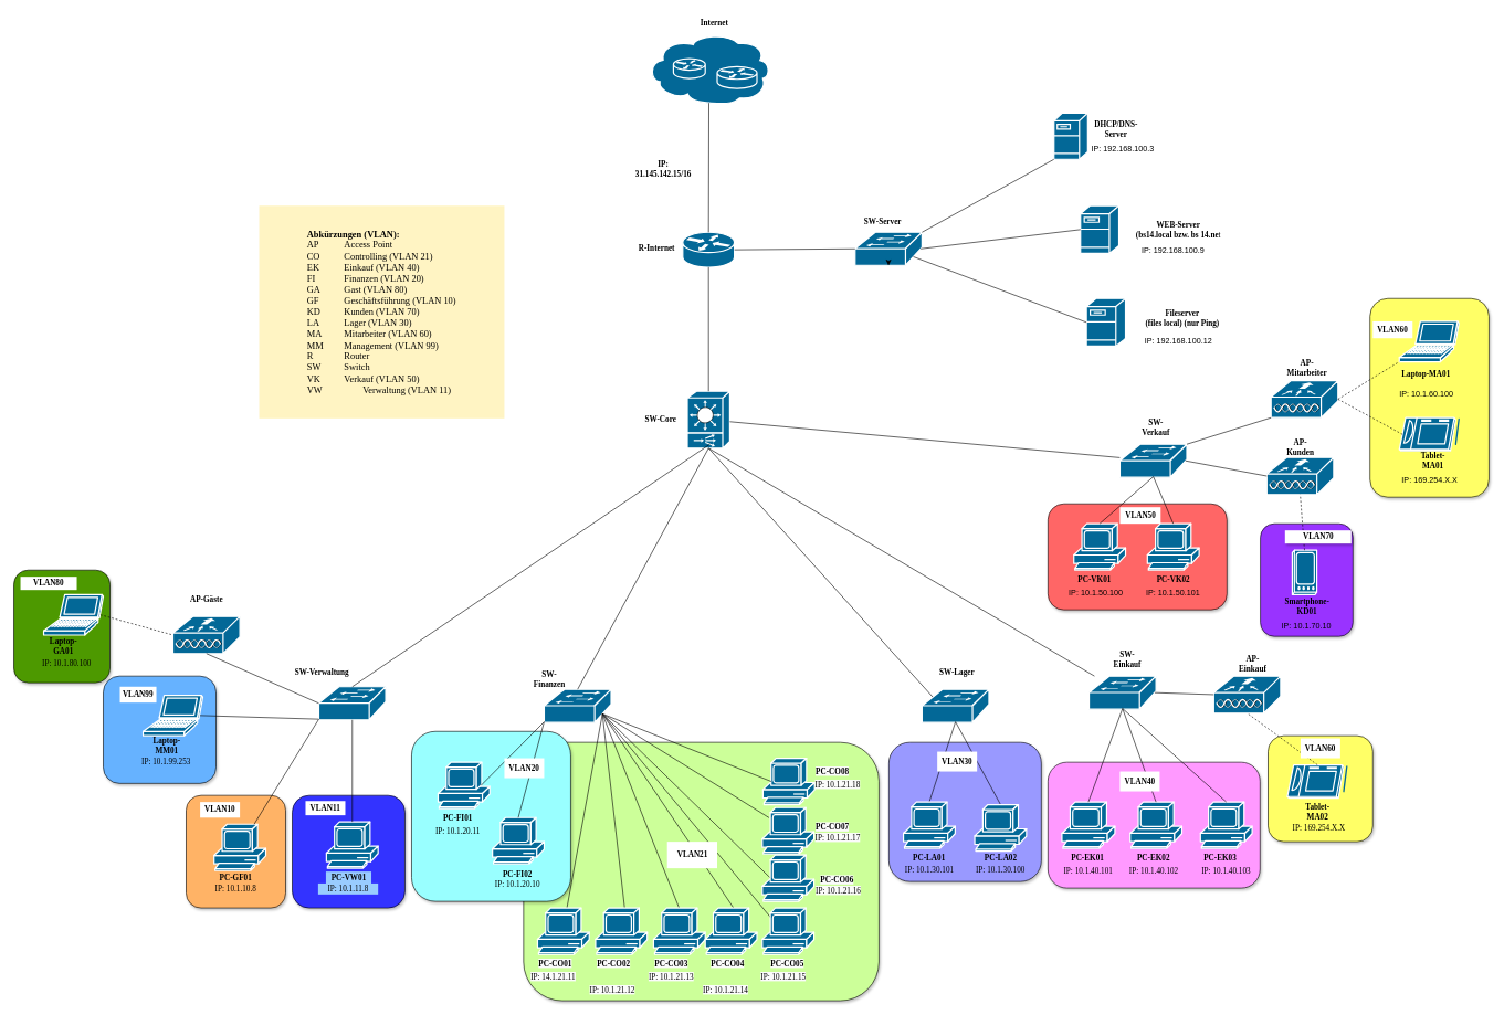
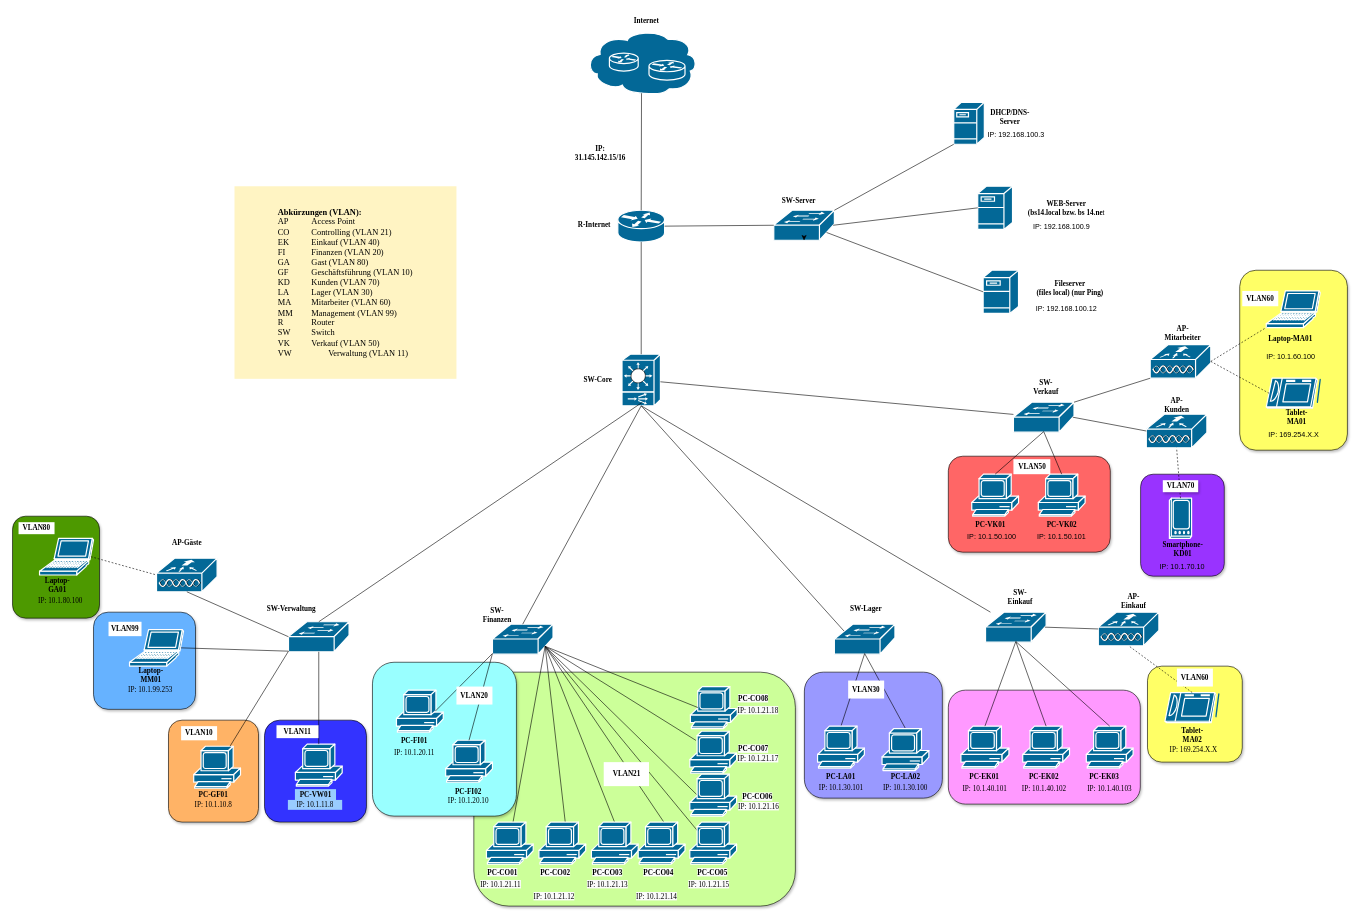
- <mxCell id="154" value="&lt;b&gt;VLAN70&lt;/b&gt;" style="text;html=1;strokeColor=none;fillColor=#FFFFFF;align=center;verticalAlign=middle;whiteSpace=wrap;rounded=0;shadow=1;fontFamily=Verdana;fontSize=12;" parent="1" vertex="1"><mxGeometry x="1937.5" y="800" width="100" height="20" as="geometry" /></mxCell>
+ <mxCell id="154" value="&lt;b&gt;VLAN70&lt;/b&gt;" style="text;html=1;strokeColor=none;fillColor=#FFFFFF;align=center;verticalAlign=middle;whiteSpace=wrap;rounded=0;shadow=1;fontFamily=Verdana;fontSize=12;" parent="1" vertex="1"><mxGeometry x="1937.5" y="800" width="59" height="20" as="geometry" /></mxCell>
- <mxCell id="150" value="&lt;b&gt;&lt;font style=&quot;font-size: 12px;&quot;&gt;VLAN80&lt;/font&gt;&lt;/b&gt;" style="text;html=1;strokeColor=none;fillColor=#FFFFFF;align=center;verticalAlign=middle;whiteSpace=wrap;rounded=0;shadow=0;fontFamily=Verdana;fontSize=14;" parent="1" vertex="1"><mxGeometry x="30" y="870" width="85" height="20" as="geometry" /></mxCell>
+ <mxCell id="150" value="&lt;b&gt;&lt;font style=&quot;font-size: 12px;&quot;&gt;VLAN80&lt;/font&gt;&lt;/b&gt;" style="text;html=1;strokeColor=none;fillColor=#FFFFFF;align=center;verticalAlign=middle;whiteSpace=wrap;rounded=0;shadow=0;fontFamily=Verdana;fontSize=14;" parent="1" vertex="1"><mxGeometry x="30" y="870" width="60" height="20" as="geometry" /></mxCell>
- <mxCell id="146" value="&lt;b&gt;VLAN40&lt;/b&gt;" style="text;html=1;strokeColor=none;fillColor=#FFFFFF;align=center;verticalAlign=middle;whiteSpace=wrap;rounded=0;fontFamily=Verdana;" parent="1" vertex="1"><mxGeometry x="1688.5" y="1164" width="60" height="30" as="geometry" /></mxCell>
- <mxCell id="143" value="&lt;b&gt;VLAN11&lt;/b&gt;" style="text;html=1;strokeColor=none;fillColor=#FFFFFF;align=center;verticalAlign=middle;whiteSpace=wrap;rounded=0;fontFamily=Verdana;" parent="1" vertex="1"><mxGeometry x="460" y="1208.5" width="60" height="21.5" as="geometry" /></mxCell>
+ <mxCell id="143" value="&lt;b&gt;VLAN11&lt;/b&gt;" style="text;html=1;strokeColor=none;fillColor=#FFFFFF;align=center;verticalAlign=middle;whiteSpace=wrap;rounded=0;fontFamily=Verdana;" parent="1" vertex="1"><mxGeometry x="460" y="1208.5" width="70" height="21.5" as="geometry" /></mxCell>
- <mxCell id="161" value="&lt;span style=&quot;color: rgb(0, 0, 0); font-family: Verdana; font-size: 12px; font-style: normal; font-variant-ligatures: normal; font-variant-caps: normal; font-weight: 400; letter-spacing: normal; orphans: 2; text-align: center; text-indent: 0px; text-transform: none; widows: 2; word-spacing: 0px; -webkit-text-stroke-width: 0px; background-color: rgb(251, 251, 251); text-decoration-thickness: initial; text-decoration-style: initial; text-decoration-color: initial; float: none; display: inline !important;&quot;&gt;IP:&amp;nbsp;14.1.21.11&lt;/span&gt;" style="text;whiteSpace=wrap;html=1;fontSize=12;fontFamily=Verdana;fillColor=none;" parent="1" vertex="1"><mxGeometry x="798" y="1460" width="81" height="30" as="geometry" /></mxCell>
+ <mxCell id="161" value="&lt;span style=&quot;color: rgb(0, 0, 0); font-family: Verdana; font-size: 12px; font-style: normal; font-variant-ligatures: normal; font-variant-caps: normal; font-weight: 400; letter-spacing: normal; orphans: 2; text-align: center; text-indent: 0px; text-transform: none; widows: 2; word-spacing: 0px; -webkit-text-stroke-width: 0px; background-color: rgb(251, 251, 251); text-decoration-thickness: initial; text-decoration-style: initial; text-decoration-color: initial; float: none; display: inline !important;&quot;&gt;IP:&amp;nbsp;10.1.21.11&lt;/span&gt;" style="text;whiteSpace=wrap;html=1;fontSize=12;fontFamily=Verdana;fillColor=none;" parent="1" vertex="1"><mxGeometry x="798" y="1460" width="81" height="30" as="geometry" /></mxCell>
